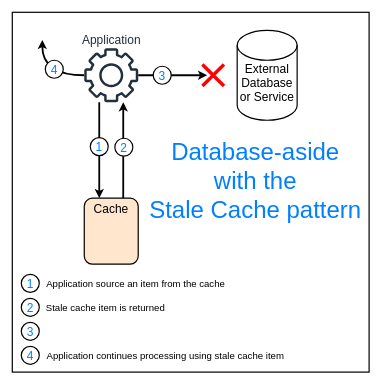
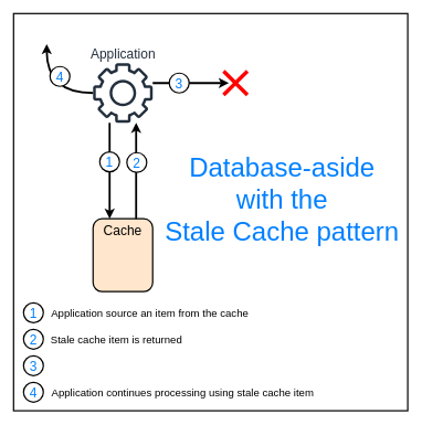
- <mxCell id="6" value="Application" style="sketch=0;outlineConnect=0;fontColor=#232F3E;gradientColor=none;fillColor=#232F3D;strokeColor=none;dashed=0;verticalLabelPosition=top;verticalAlign=bottom;align=center;html=1;fontSize=20;fontStyle=0;aspect=fixed;pointerEvents=1;shape=mxgraph.aws4.gear;labelPosition=center;" parent="1" vertex="1"><mxGeometry x="140" y="80" width="90" height="90" as="geometry" /></mxCell>
+ <mxCell id="6" value="Application" style="sketch=0;outlineConnect=0;fontColor=#232F3E;gradientColor=none;fillColor=#232F3D;strokeColor=none;dashed=0;verticalLabelPosition=top;verticalAlign=bottom;align=center;html=1;fontSize=20;fontStyle=0;aspect=fixed;pointerEvents=1;shape=mxgraph.aws4.gear;labelPosition=center;" parent="1" vertex="1"><mxGeometry x="140" y="95" width="90" height="90" as="geometry" /></mxCell>
- <mxCell id="7" value="&lt;div&gt;External Database or Service&lt;/div&gt;&lt;div&gt;&lt;br&gt;&lt;/div&gt;" style="strokeWidth=2;html=1;shape=mxgraph.flowchart.database;whiteSpace=wrap;labelPosition=center;verticalLabelPosition=middle;align=center;verticalAlign=bottom;fontSize=20;" parent="1" vertex="1"><mxGeometry x="395" y="50" width="100" height="150" as="geometry" /></mxCell>
